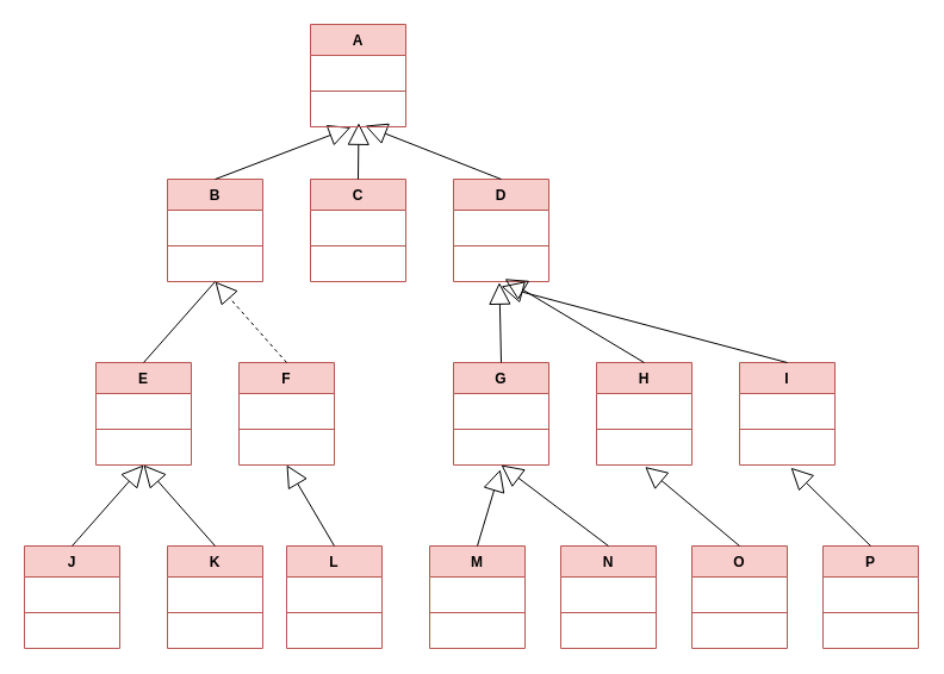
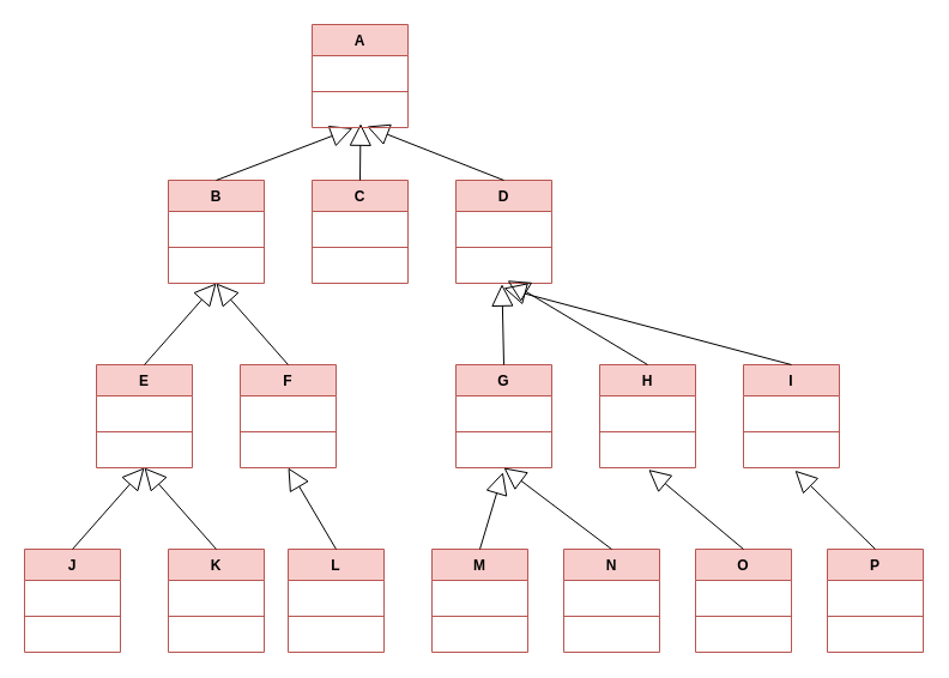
- <mxCell id="25" value="" style="endArrow=none;endSize=16;endFill=0;html=1;rounded=0;exitX=0.5;exitY=0;exitDx=0;exitDy=0;entryX=0.5;entryY=1;entryDx=0;entryDy=0;" parent="1" source="17" target="2" edge="1"><mxGeometry width="160" relative="1" as="geometry"><mxPoint x="130" y="284" as="sourcePoint" /><mxPoint x="240" y="260" as="targetPoint" /></mxGeometry></mxCell>
+ <mxCell id="25" value="" style="endArrow=block;endSize=16;endFill=0;html=1;rounded=0;exitX=0.5;exitY=0;exitDx=0;exitDy=0;entryX=0.5;entryY=1;entryDx=0;entryDy=0;" parent="1" source="17" target="2" edge="1"><mxGeometry width="160" relative="1" as="geometry"><mxPoint x="130" y="284" as="sourcePoint" /><mxPoint x="240" y="260" as="targetPoint" /></mxGeometry></mxCell>
- <mxCell id="26" value="" style="endArrow=block;endSize=16;endFill=0;html=1;rounded=0;exitX=0.5;exitY=0;exitDx=0;exitDy=0;entryX=0.5;entryY=1;entryDx=0;entryDy=0;dashed=1;" parent="1" source="21" target="2" edge="1"><mxGeometry width="160" relative="1" as="geometry"><mxPoint x="130" y="314" as="sourcePoint" /><mxPoint x="190" y="246" as="targetPoint" /></mxGeometry></mxCell>
+ <mxCell id="26" value="" style="endArrow=block;endSize=16;endFill=0;html=1;rounded=0;exitX=0.5;exitY=0;exitDx=0;exitDy=0;entryX=0.5;entryY=1;entryDx=0;entryDy=0;" parent="1" source="21" target="2" edge="1"><mxGeometry width="160" relative="1" as="geometry"><mxPoint x="130" y="314" as="sourcePoint" /><mxPoint x="190" y="246" as="targetPoint" /></mxGeometry></mxCell>
